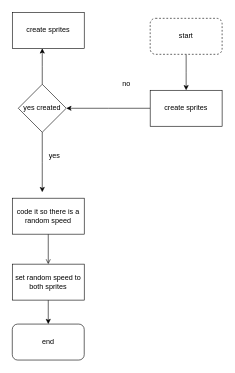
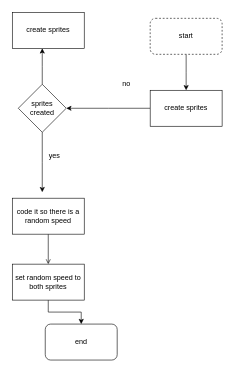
- <mxCell id="8" value="yes created" style="rhombus;whiteSpace=wrap;html=1;" vertex="1" parent="1"><mxGeometry x="30" y="140" width="80" height="80" as="geometry" /></mxCell>
+ <mxCell id="8" value="sprites created" style="rhombus;whiteSpace=wrap;html=1;" vertex="1" parent="1"><mxGeometry x="30" y="140" width="80" height="80" as="geometry" /></mxCell>
- <mxCell id="14" value="end" style="rounded=1;whiteSpace=wrap;html=1;" vertex="1" parent="1"><mxGeometry x="20" y="540" width="120" height="60" as="geometry" /></mxCell>
+ <mxCell id="14" value="end" style="rounded=1;whiteSpace=wrap;html=1;" vertex="1" parent="1"><mxGeometry x="75" y="540" width="120" height="60" as="geometry" /></mxCell>
